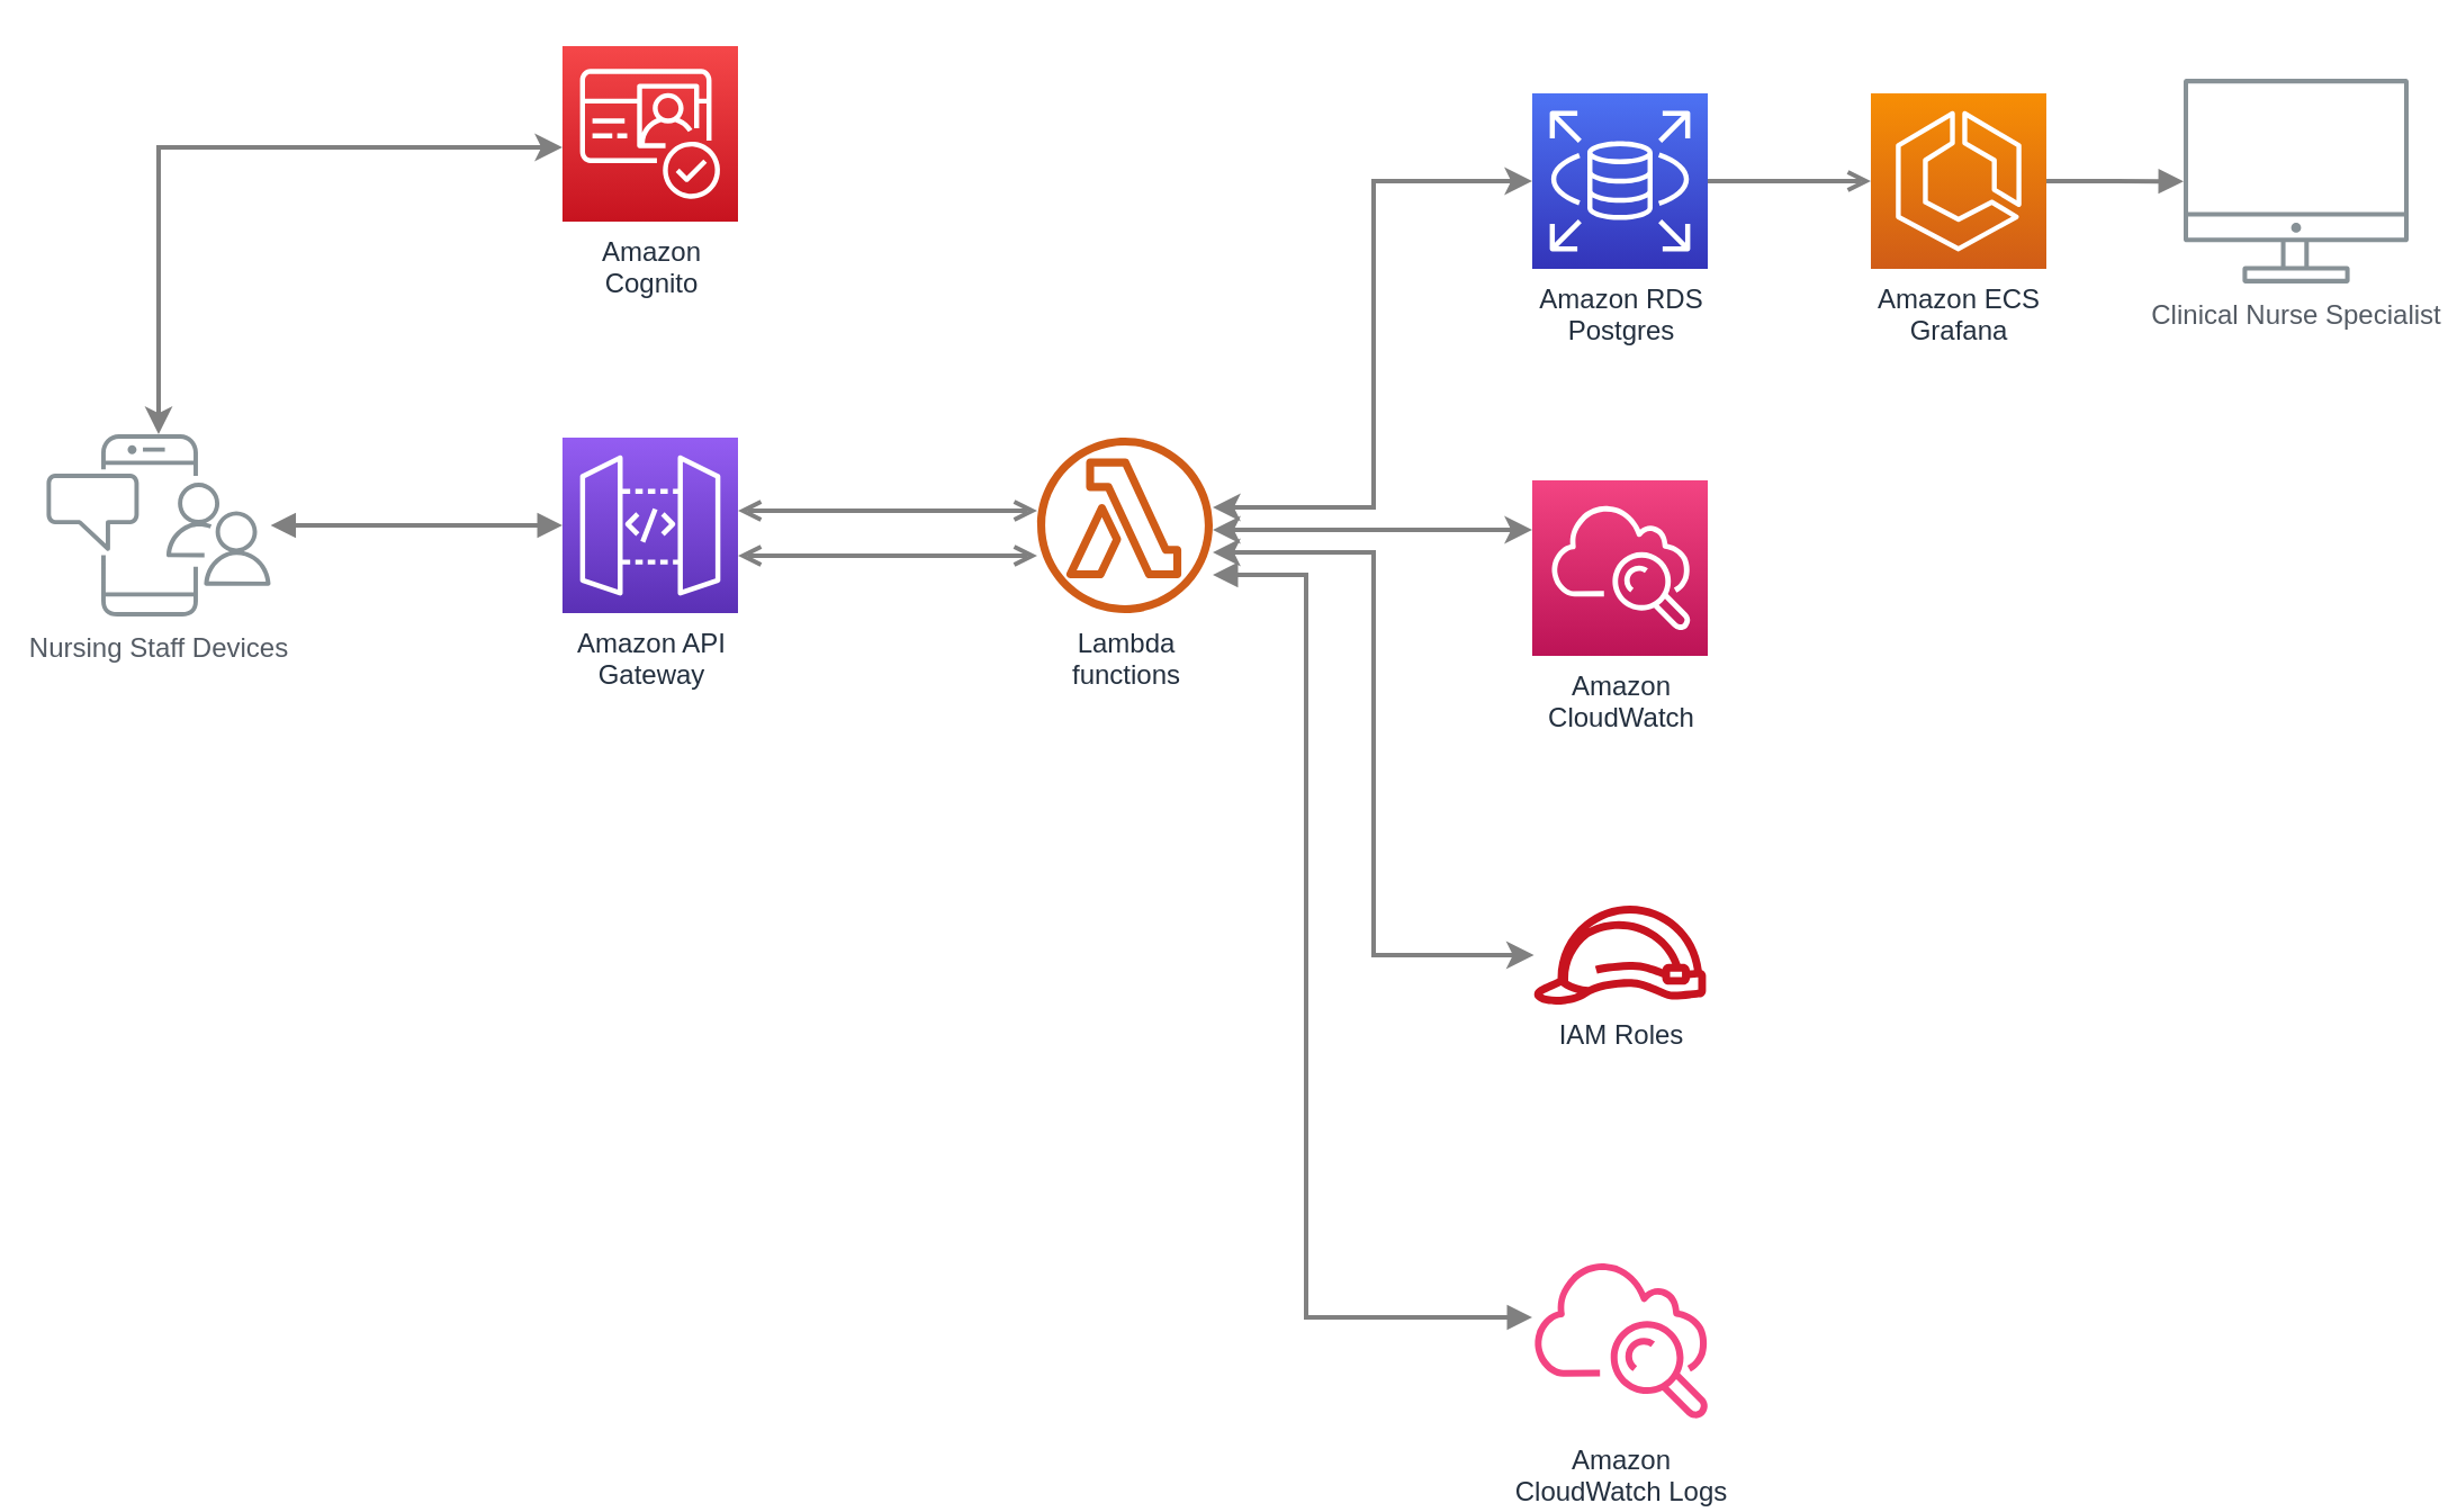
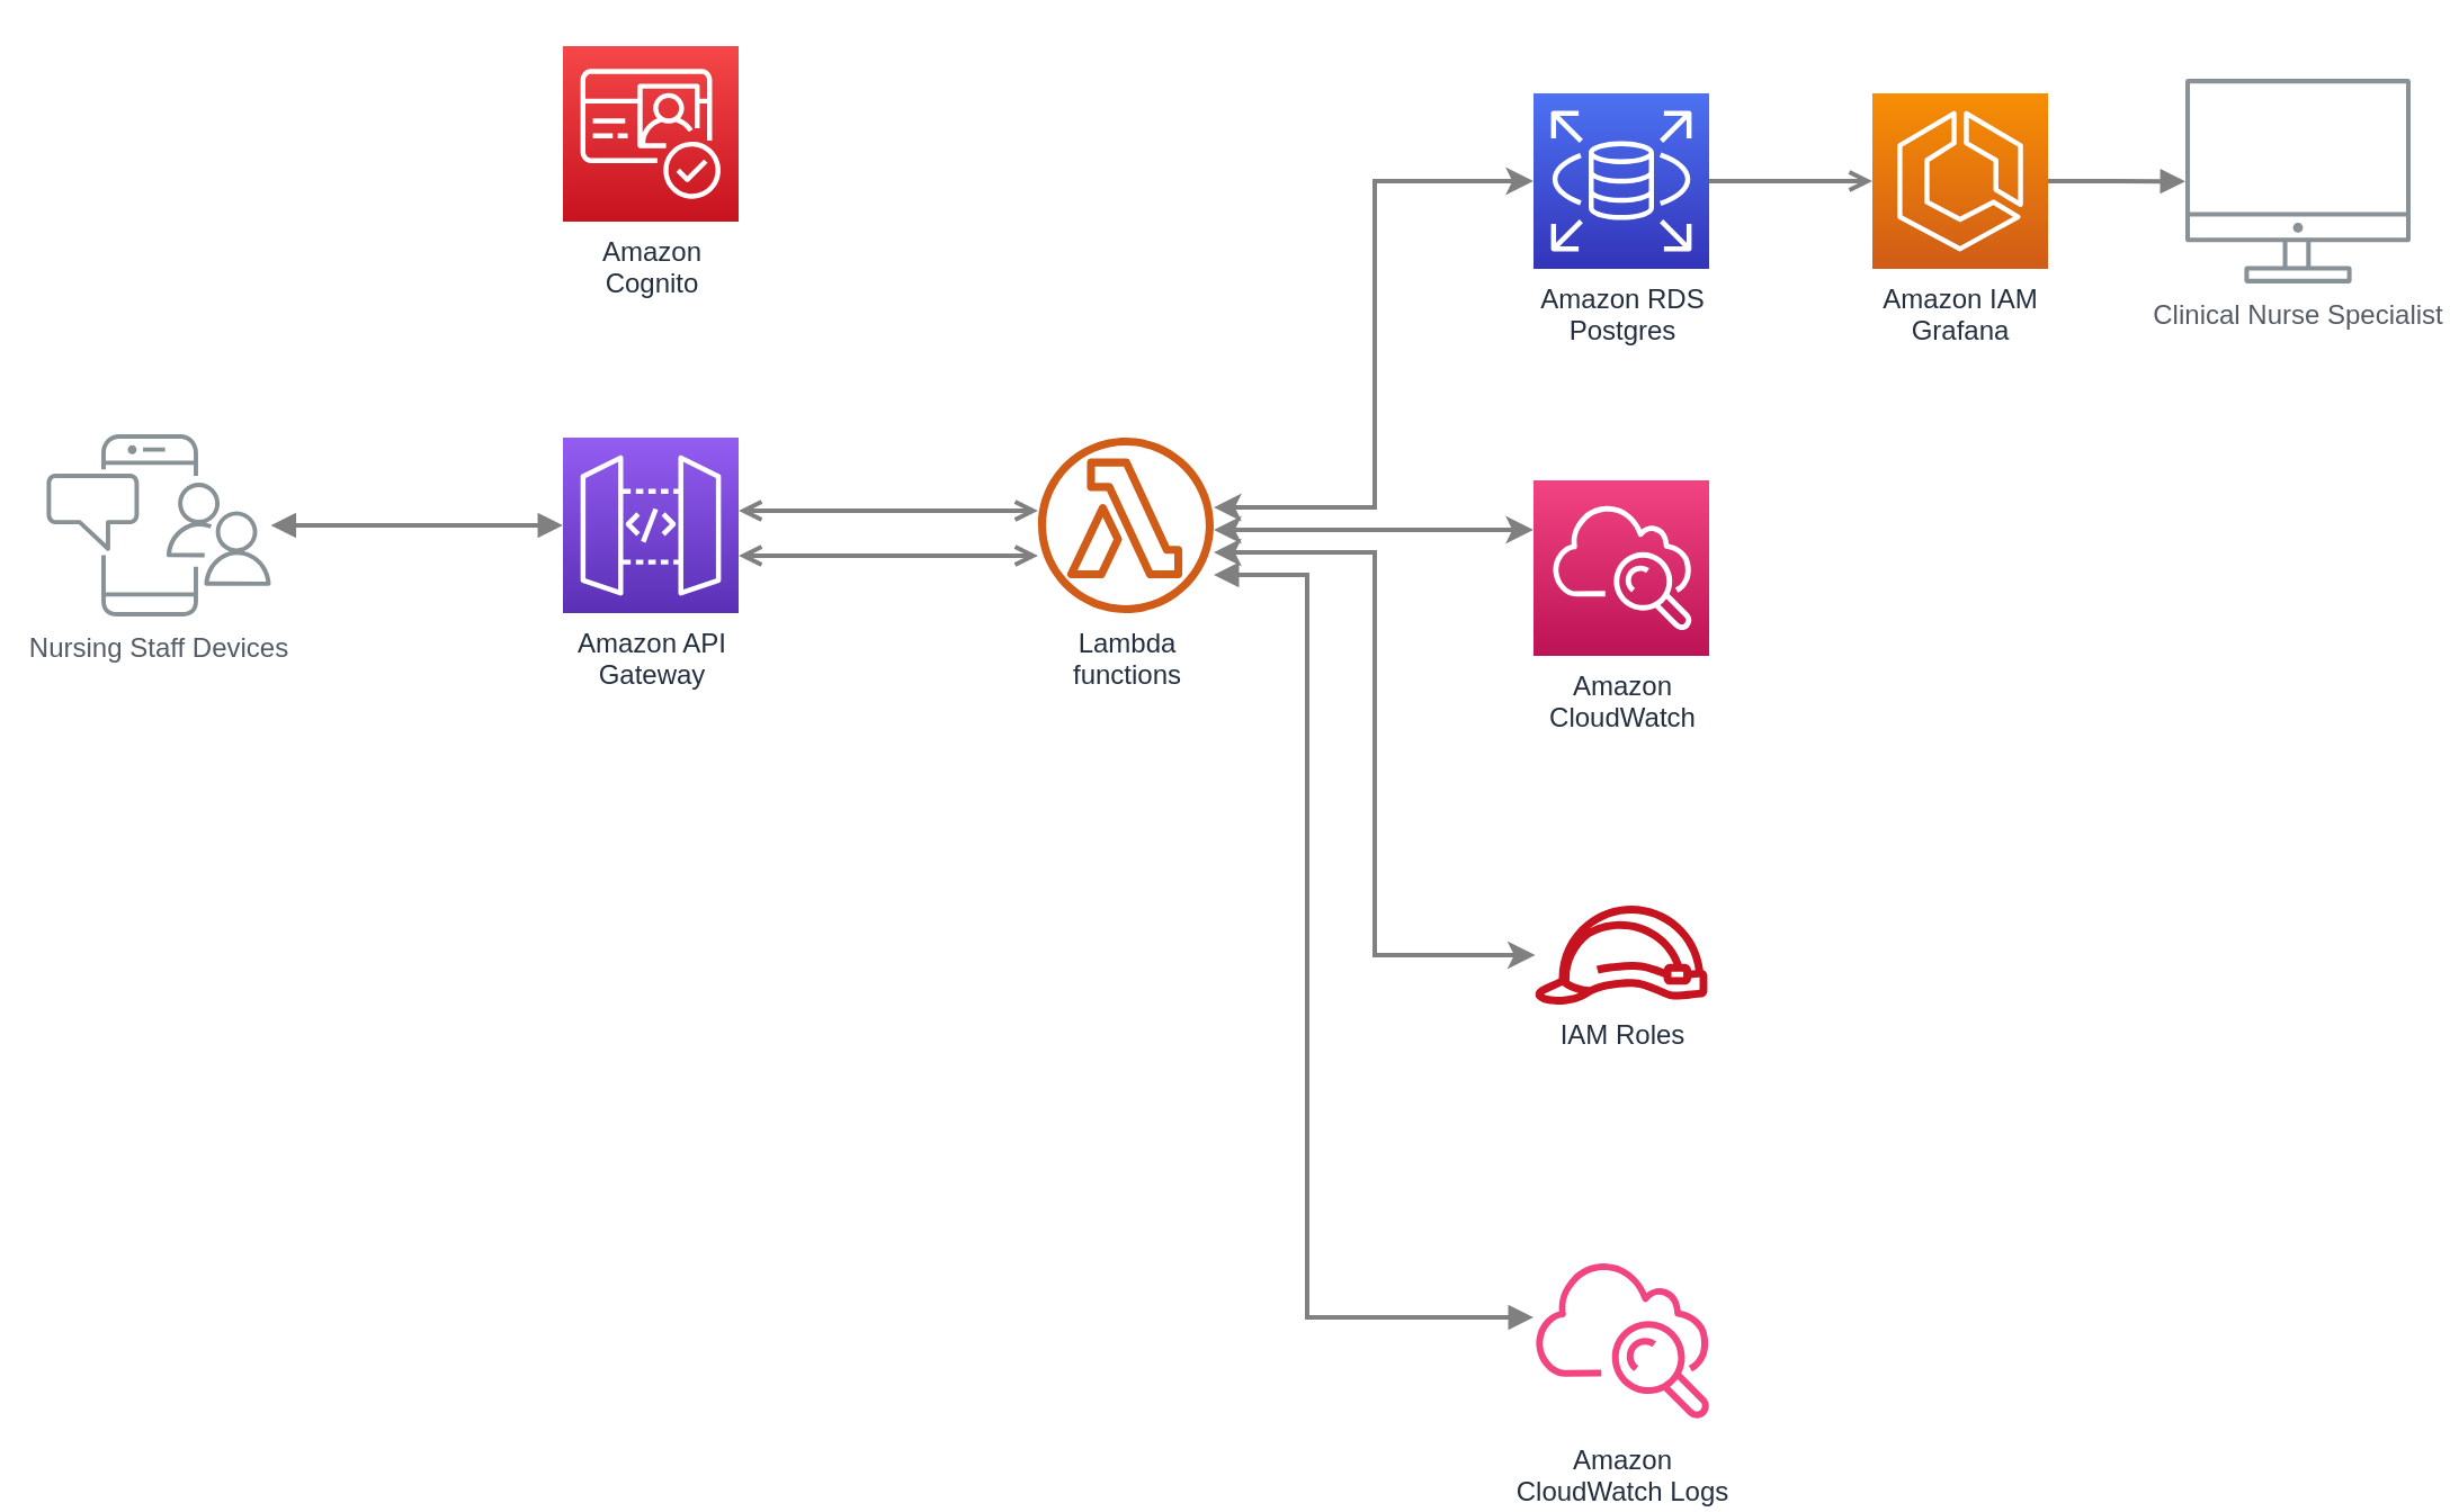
- <mxCell id="6" style="edgeStyle=orthogonalEdgeStyle;rounded=0;orthogonalLoop=1;jettySize=auto;html=1;strokeWidth=2;strokeColor=#808080;startArrow=classic;startFill=1;" edge="1" parent="1" source="7" target="18"><mxGeometry relative="1" as="geometry"><mxPoint x="249.5" y="394" as="targetPoint" /><Array as="points"><mxPoint x="70" y="65" /></Array></mxGeometry></mxCell>
- <mxCell id="20" value="&lt;div&gt;Amazon ECS&lt;/div&gt;&lt;div&gt;Grafana&lt;br&gt;&lt;/div&gt;" style="sketch=0;points=[[0,0,0],[0.25,0,0],[0.5,0,0],[0.75,0,0],[1,0,0],[0,1,0],[0.25,1,0],[0.5,1,0],[0.75,1,0],[1,1,0],[0,0.25,0],[0,0.5,0],[0,0.75,0],[1,0.25,0],[1,0.5,0],[1,0.75,0]];outlineConnect=0;fontColor=#232F3E;gradientColor=#F78E04;gradientDirection=north;fillColor=#D05C17;strokeColor=#ffffff;dashed=0;verticalLabelPosition=bottom;verticalAlign=top;align=center;html=1;fontSize=12;fontStyle=0;aspect=fixed;shape=mxgraph.aws4.resourceIcon;resIcon=mxgraph.aws4.ecs;" vertex="1" parent="1"><mxGeometry x="831" y="41" width="78" height="78" as="geometry" /></mxCell>
+ <mxCell id="20" value="&lt;div&gt;Amazon IAM&lt;/div&gt;&lt;div&gt;Grafana&lt;br&gt;&lt;/div&gt;" style="sketch=0;points=[[0,0,0],[0.25,0,0],[0.5,0,0],[0.75,0,0],[1,0,0],[0,1,0],[0.25,1,0],[0.5,1,0],[0.75,1,0],[1,1,0],[0,0.25,0],[0,0.5,0],[0,0.75,0],[1,0.25,0],[1,0.5,0],[1,0.75,0]];outlineConnect=0;fontColor=#232F3E;gradientColor=#F78E04;gradientDirection=north;fillColor=#D05C17;strokeColor=#ffffff;dashed=0;verticalLabelPosition=bottom;verticalAlign=top;align=center;html=1;fontSize=12;fontStyle=0;aspect=fixed;shape=mxgraph.aws4.resourceIcon;resIcon=mxgraph.aws4.ecs;" vertex="1" parent="1"><mxGeometry x="831" y="41" width="78" height="78" as="geometry" /></mxCell>
